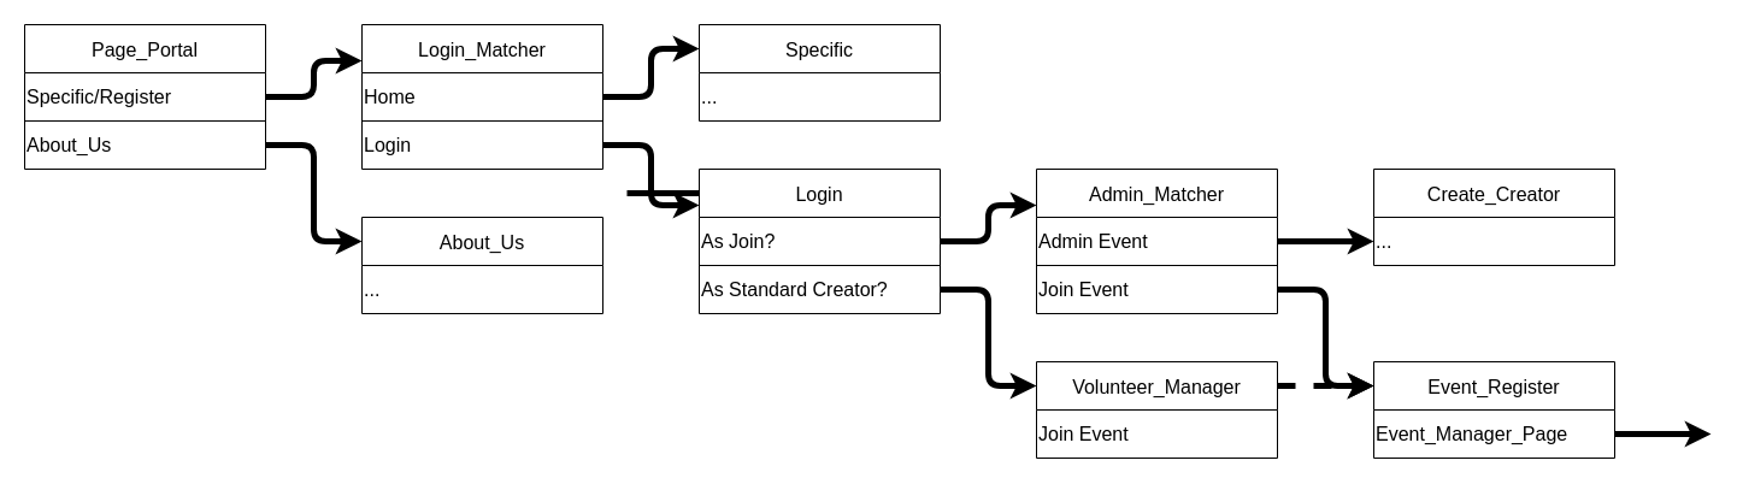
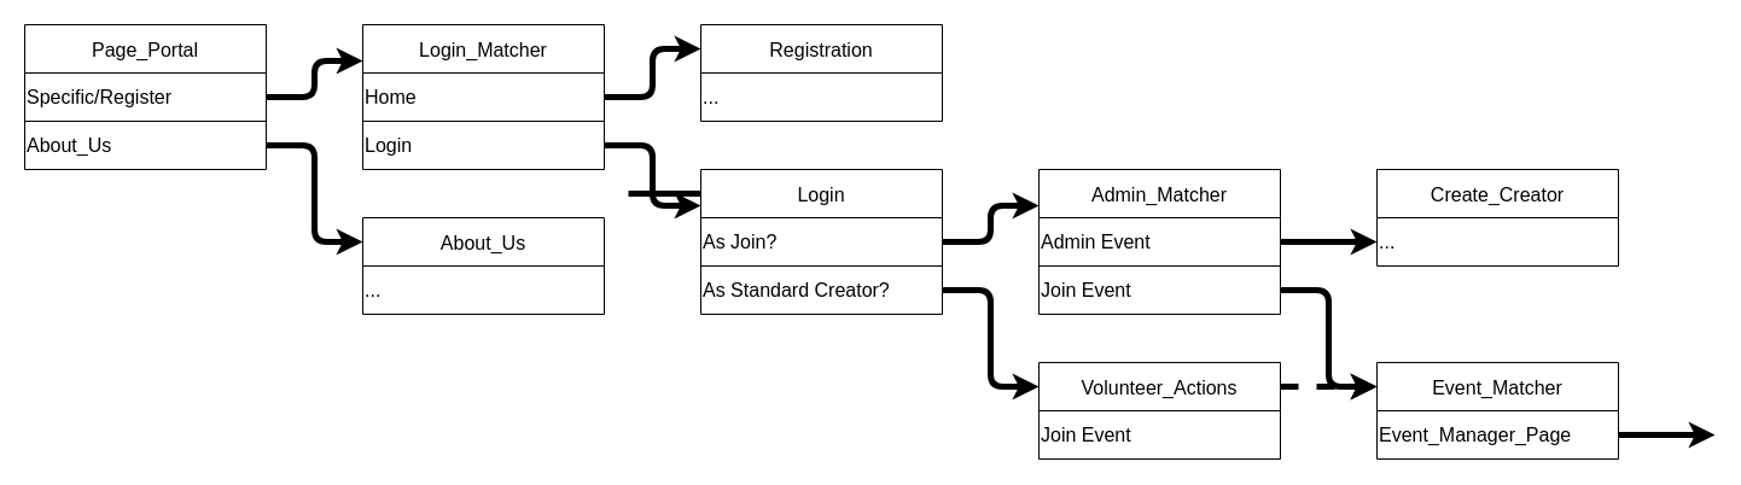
- <mxCell id="10" value="Specific" style="shape=table;startSize=40;container=1;collapsible=0;childLayout=tableLayout;strokeColor=default;fontSize=16;swimlaneFillColor=light-dark(transparent,#555555);" vertex="1" parent="1"><mxGeometry x="580" y="20" width="200" height="80" as="geometry" /></mxCell>
+ <mxCell id="10" value="Registration" style="shape=table;startSize=40;container=1;collapsible=0;childLayout=tableLayout;strokeColor=default;fontSize=16;swimlaneFillColor=light-dark(transparent,#555555);" vertex="1" parent="1"><mxGeometry x="580" y="20" width="200" height="80" as="geometry" /></mxCell>
- <mxCell id="23" value="Volunteer_Manager" style="shape=table;startSize=40;container=1;collapsible=0;childLayout=tableLayout;strokeColor=default;fontSize=16;swimlaneFillColor=light-dark(transparent,#555555);" vertex="1" parent="1"><mxGeometry x="860" y="300" width="200" height="80" as="geometry" /></mxCell>
+ <mxCell id="23" value="Volunteer_Actions" style="shape=table;startSize=40;container=1;collapsible=0;childLayout=tableLayout;strokeColor=default;fontSize=16;swimlaneFillColor=light-dark(transparent,#555555);" vertex="1" parent="1"><mxGeometry x="860" y="300" width="200" height="80" as="geometry" /></mxCell>
- <mxCell id="28" value="Event_Register" style="shape=table;startSize=40;container=1;collapsible=0;childLayout=tableLayout;strokeColor=default;fontSize=16;swimlaneFillColor=light-dark(transparent,#555555);" vertex="1" parent="1"><mxGeometry x="1140" y="300" width="200" height="80" as="geometry" /></mxCell>
+ <mxCell id="28" value="Event_Matcher" style="shape=table;startSize=40;container=1;collapsible=0;childLayout=tableLayout;strokeColor=default;fontSize=16;swimlaneFillColor=light-dark(transparent,#555555);" vertex="1" parent="1"><mxGeometry x="1140" y="300" width="200" height="80" as="geometry" /></mxCell>
